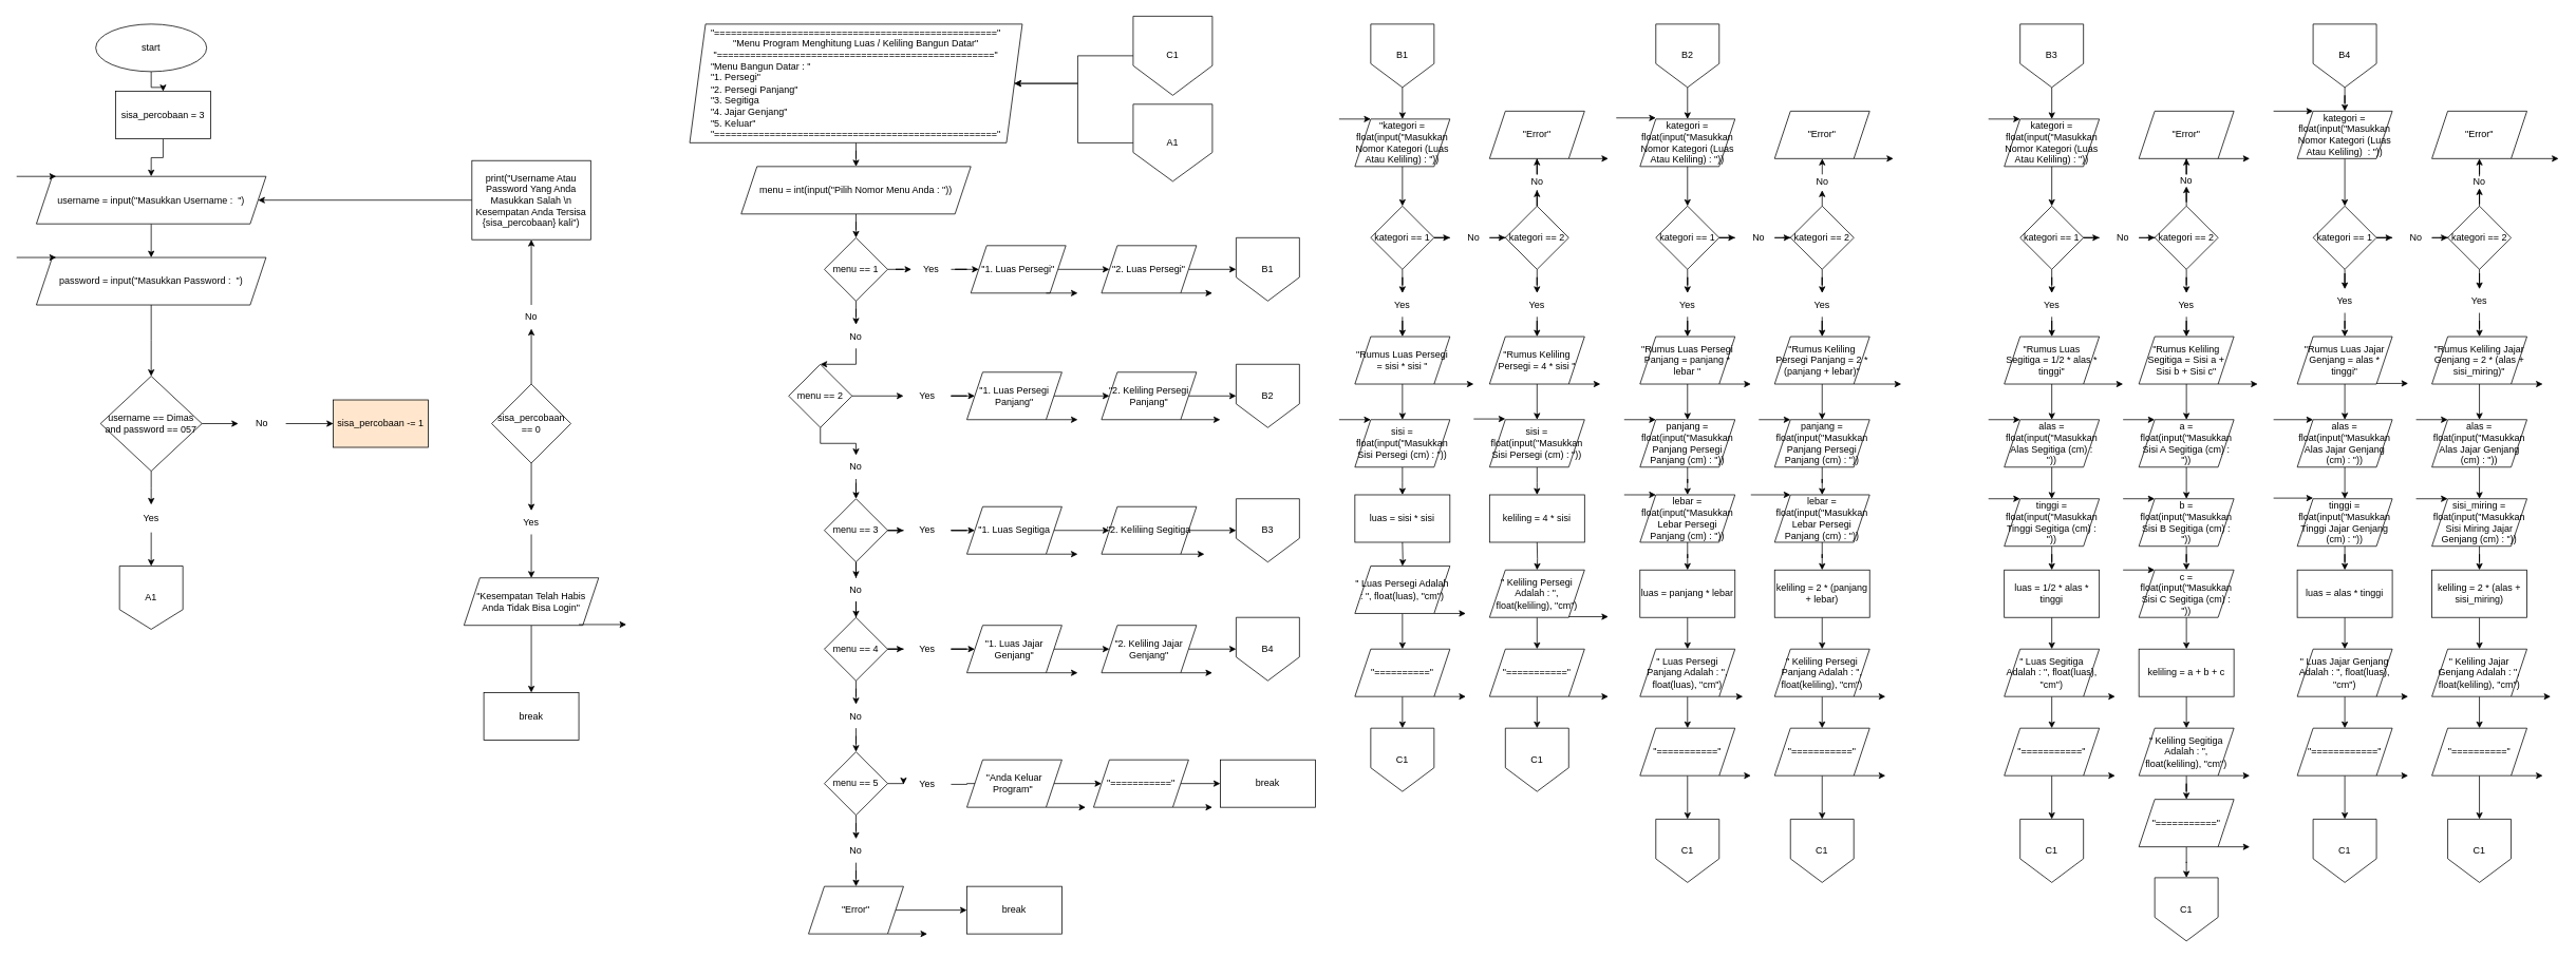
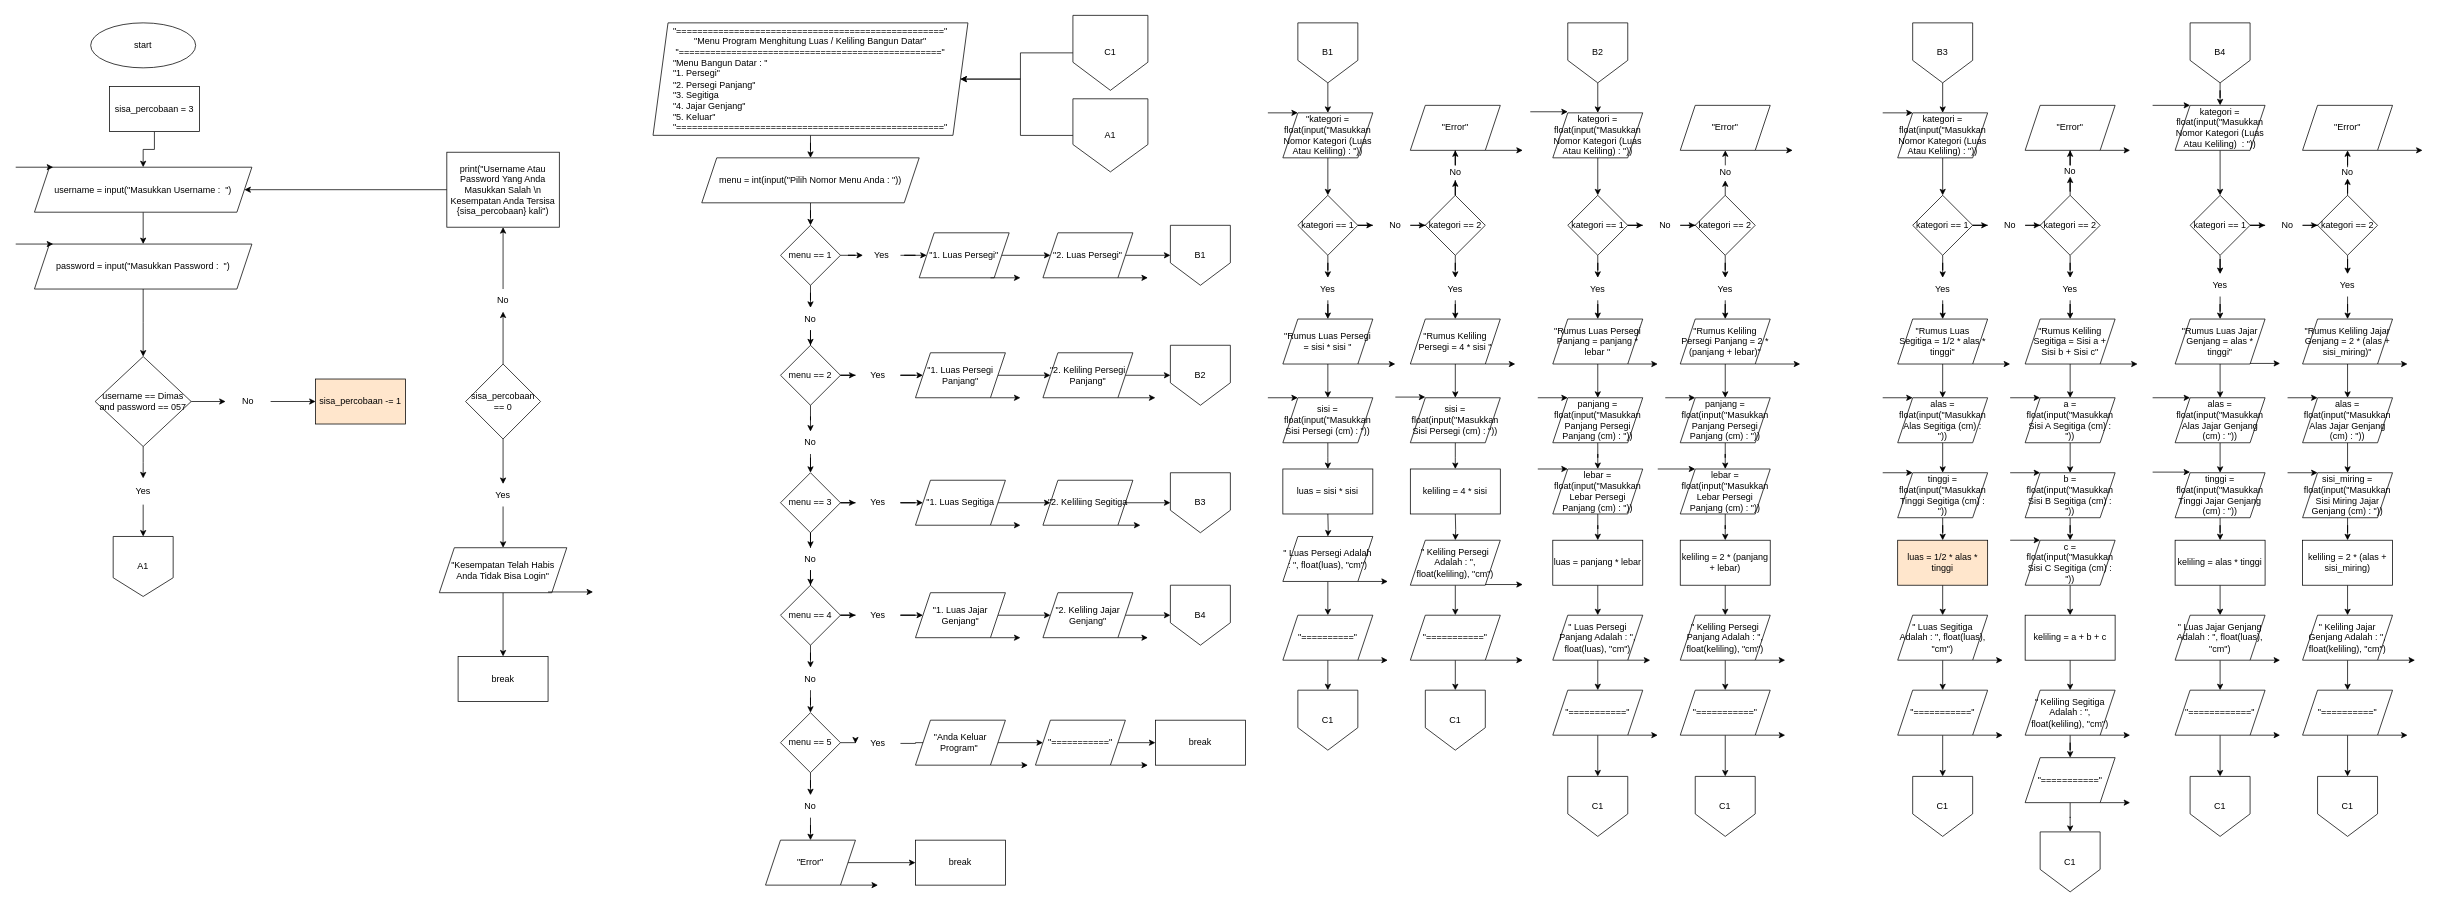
- <mxCell id="297" value="" style="edgeStyle=orthogonalEdgeStyle;rounded=0;orthogonalLoop=1;jettySize=auto;html=1;" parent="1" source="298" target="300" edge="1"><mxGeometry relative="1" as="geometry" /></mxCell>
- <mxCell id="11" value="menu == 2" style="rhombus;whiteSpace=wrap;html=1;" parent="1" vertex="1"><mxGeometry x="995" y="460" width="80" height="80" as="geometry" /></mxCell>
+ <mxCell id="11" value="menu == 2" style="rhombus;whiteSpace=wrap;html=1;" parent="1" vertex="1"><mxGeometry x="1040" y="460" width="80" height="80" as="geometry" /></mxCell>
- <mxCell id="202" value="&lt;br&gt;luas = 1/2 * alas * tinggi&lt;div&gt;&lt;br&gt;&lt;/div&gt;" style="whiteSpace=wrap;html=1;" parent="1" vertex="1"><mxGeometry x="2530" y="720" width="120" height="60" as="geometry" /></mxCell>
+ <mxCell id="202" value="&lt;br&gt;luas = 1/2 * alas * tinggi&lt;div&gt;&lt;br&gt;&lt;/div&gt;" style="whiteSpace=wrap;html=1;fillColor=#ffe6cc;" parent="1" vertex="1"><mxGeometry x="2530" y="720" width="120" height="60" as="geometry" /></mxCell>
- <mxCell id="259" value="&lt;br&gt;luas = alas * tinggi&lt;div&gt;&lt;br&gt;&lt;/div&gt;" style="whiteSpace=wrap;html=1;" parent="1" vertex="1"><mxGeometry x="2900" y="720" width="120" height="60" as="geometry" /></mxCell>
+ <mxCell id="259" value="&lt;br&gt;keliling = alas * tinggi&lt;div&gt;&lt;br&gt;&lt;/div&gt;" style="whiteSpace=wrap;html=1;" parent="1" vertex="1"><mxGeometry x="2900" y="720" width="120" height="60" as="geometry" /></mxCell>
